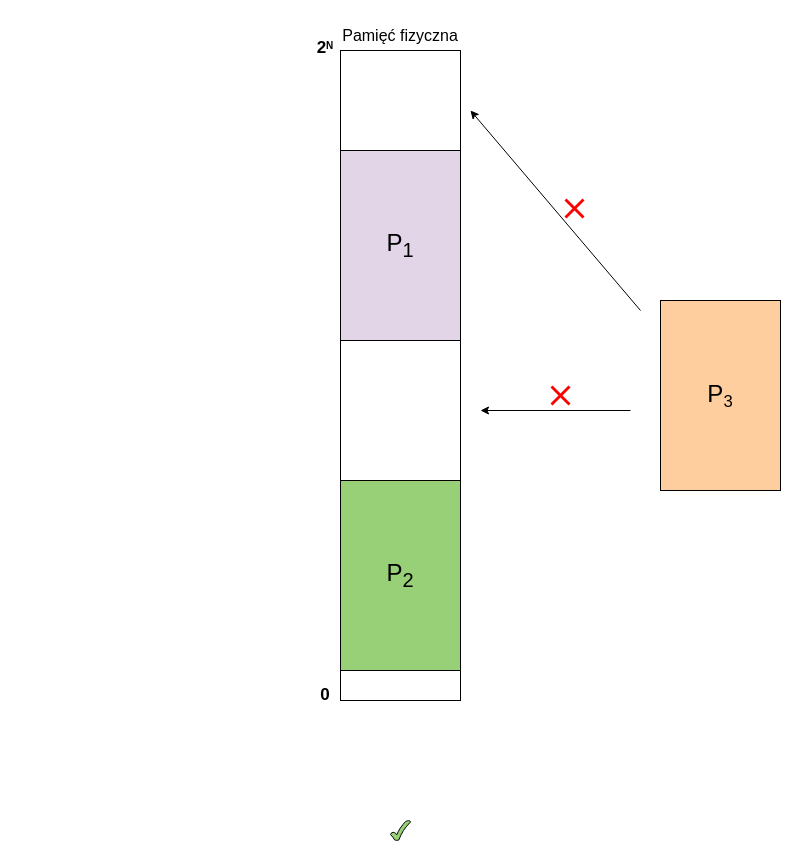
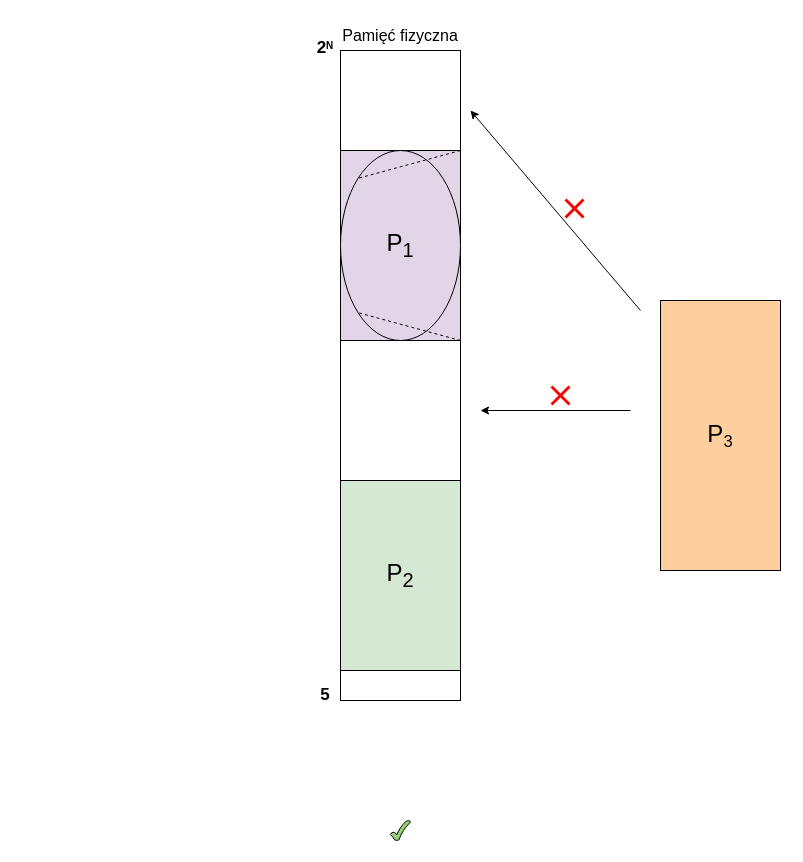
- <mxCell id="6" value="&lt;font style=&quot;font-size: 24px;&quot;&gt;P&lt;sub&gt;1&lt;/sub&gt;&lt;/font&gt;" style="rounded=0;whiteSpace=wrap;html=1;fillColor=#E1D5E7;fillStyle=auto;gradientColor=none;strokeWidth=1;" parent="1" vertex="1"><mxGeometry x="340" y="150" width="120" height="190" as="geometry" /></mxCell>
+ <mxCell id="6" value="&lt;font style=&quot;font-size: 24px;&quot;&gt;P&lt;sub&gt;1&lt;/sub&gt;&lt;/font&gt;" style="ellipse;whiteSpace=wrap;html=1;fillColor=#E1D5E7;fillStyle=auto;gradientColor=none;strokeWidth=1;" parent="1" vertex="1"><mxGeometry x="340" y="150" width="120" height="190" as="geometry" /></mxCell>
- <mxCell id="18" value="&lt;font style=&quot;font-size: 24px;&quot;&gt;P&lt;/font&gt;&lt;font style=&quot;font-size: 20px;&quot;&gt;&lt;sub&gt;3&lt;/sub&gt;&lt;/font&gt;" style="rounded=0;whiteSpace=wrap;html=1;fillColor=#FFCE9F;fillStyle=auto;gradientColor=none;strokeWidth=1;" vertex="1" parent="1"><mxGeometry x="660" y="300" width="120" height="190" as="geometry" /></mxCell>
+ <mxCell id="18" value="&lt;font style=&quot;font-size: 24px;&quot;&gt;P&lt;/font&gt;&lt;font style=&quot;font-size: 20px;&quot;&gt;&lt;sub&gt;3&lt;/sub&gt;&lt;/font&gt;" style="rounded=0;whiteSpace=wrap;html=1;fillColor=#FFCE9F;fillStyle=auto;gradientColor=none;strokeWidth=1;" vertex="1" parent="1"><mxGeometry x="660" y="300" width="120" height="270" as="geometry" /></mxCell>
- <mxCell id="7" value="&lt;font style=&quot;font-size: 24px;&quot;&gt;P&lt;sub&gt;2&lt;/sub&gt;&lt;/font&gt;" style="rounded=0;whiteSpace=wrap;html=1;fillColor=#97d077;strokeWidth=1;" parent="1" vertex="1"><mxGeometry x="340" y="480" width="120" height="190" as="geometry" /></mxCell>
+ <mxCell id="7" value="&lt;font style=&quot;font-size: 24px;&quot;&gt;P&lt;sub&gt;2&lt;/sub&gt;&lt;/font&gt;" style="rounded=0;whiteSpace=wrap;html=1;fillColor=#D5E8D4;strokeWidth=1;" parent="1" vertex="1"><mxGeometry x="340" y="480" width="120" height="190" as="geometry" /></mxCell>
- <mxCell id="13" value="&lt;font style=&quot;font-size: 17px;&quot;&gt;&lt;b&gt;0&lt;/b&gt;&lt;b&gt;&lt;br&gt;&lt;/b&gt;&lt;/font&gt;" style="text;html=1;align=center;verticalAlign=middle;whiteSpace=wrap;rounded=0;" parent="1" vertex="1"><mxGeometry x="295" y="680" width="60" height="30" as="geometry" /></mxCell>
+ <mxCell id="13" value="&lt;font style=&quot;font-size: 17px;&quot;&gt;&lt;b&gt;5&lt;/b&gt;&lt;b&gt;&lt;br&gt;&lt;/b&gt;&lt;/font&gt;" style="text;html=1;align=center;verticalAlign=middle;whiteSpace=wrap;rounded=0;" parent="1" vertex="1"><mxGeometry x="295" y="680" width="60" height="30" as="geometry" /></mxCell>
